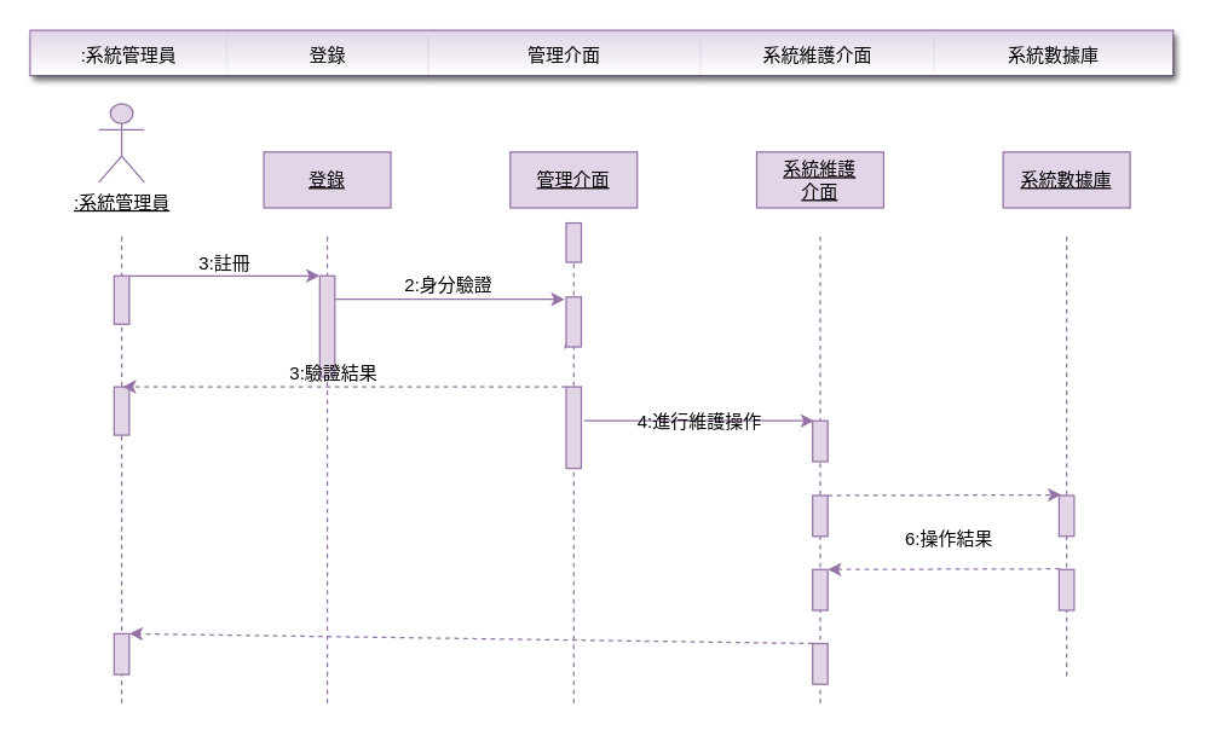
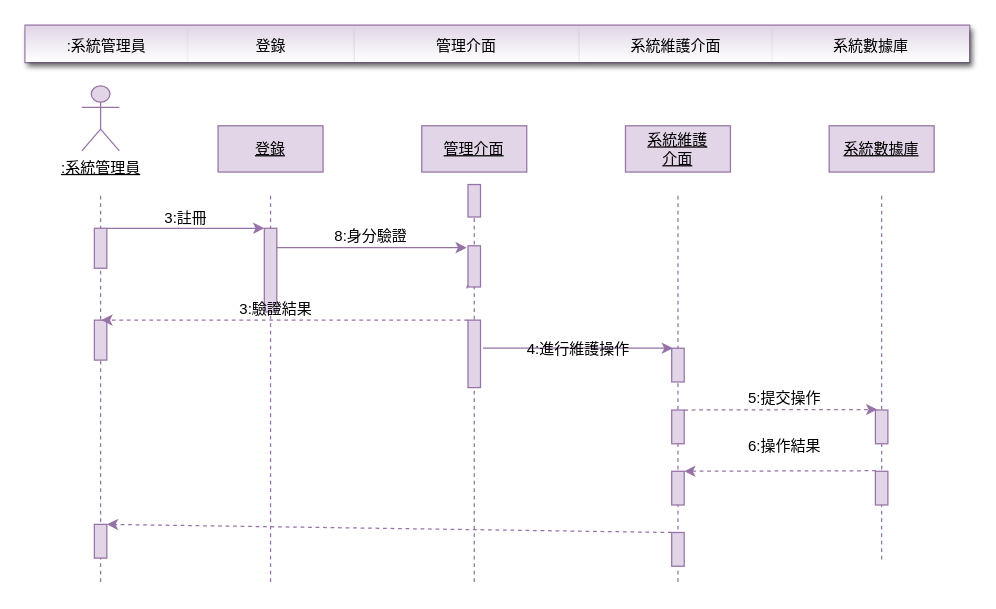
- <mxCell id="16" value="2:身分驗證" style="text;html=1;align=center;verticalAlign=middle;resizable=0;points=[];autosize=1;labelBackgroundColor=none;" parent="1" vertex="1"><mxGeometry x="258" y="176" width="76" height="26" as="geometry" /></mxCell>
+ <mxCell id="16" value="8:身分驗證" style="text;html=1;align=center;verticalAlign=middle;resizable=0;points=[];autosize=1;labelBackgroundColor=none;" parent="1" vertex="1"><mxGeometry x="258" y="176" width="76" height="26" as="geometry" /></mxCell>
+ <mxCell id="22" value="5:提交操作" style="text;html=1;align=center;verticalAlign=middle;resizable=0;points=[];autosize=1;labelBackgroundColor=none;" parent="1" vertex="1"><mxGeometry x="589" y="305" width="76" height="26" as="geometry" /></mxCell>
